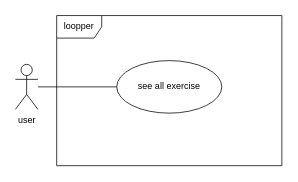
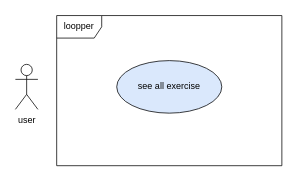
- <mxCell id="4" style="edgeStyle=orthogonalEdgeStyle;rounded=0;orthogonalLoop=1;jettySize=auto;html=1;endArrow=none;endFill=0;" edge="1" parent="1" source="5" target="3"><mxGeometry relative="1" as="geometry" /></mxCell>
- <mxCell id="3" value="see all exercise" style="ellipse;whiteSpace=wrap;html=1;" vertex="1" parent="1"><mxGeometry x="155" y="80" width="140" height="70" as="geometry" /></mxCell>
+ <mxCell id="3" value="see all exercise" style="ellipse;whiteSpace=wrap;html=1;fillColor=#dae8fc;" vertex="1" parent="1"><mxGeometry x="155" y="80" width="140" height="70" as="geometry" /></mxCell>
